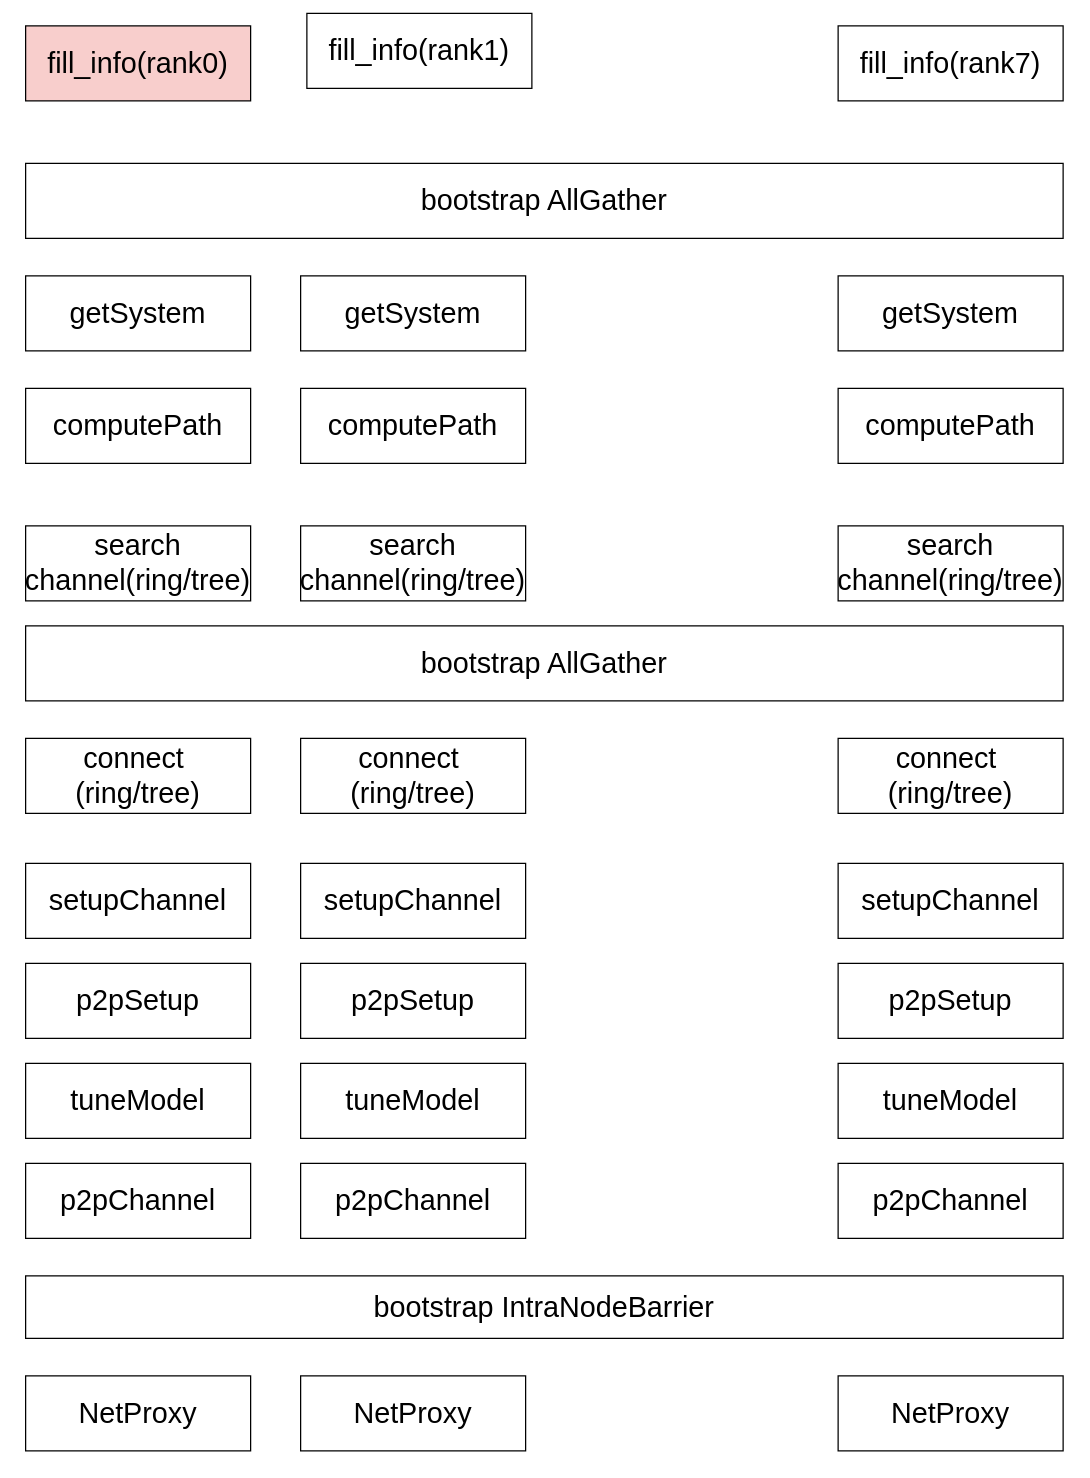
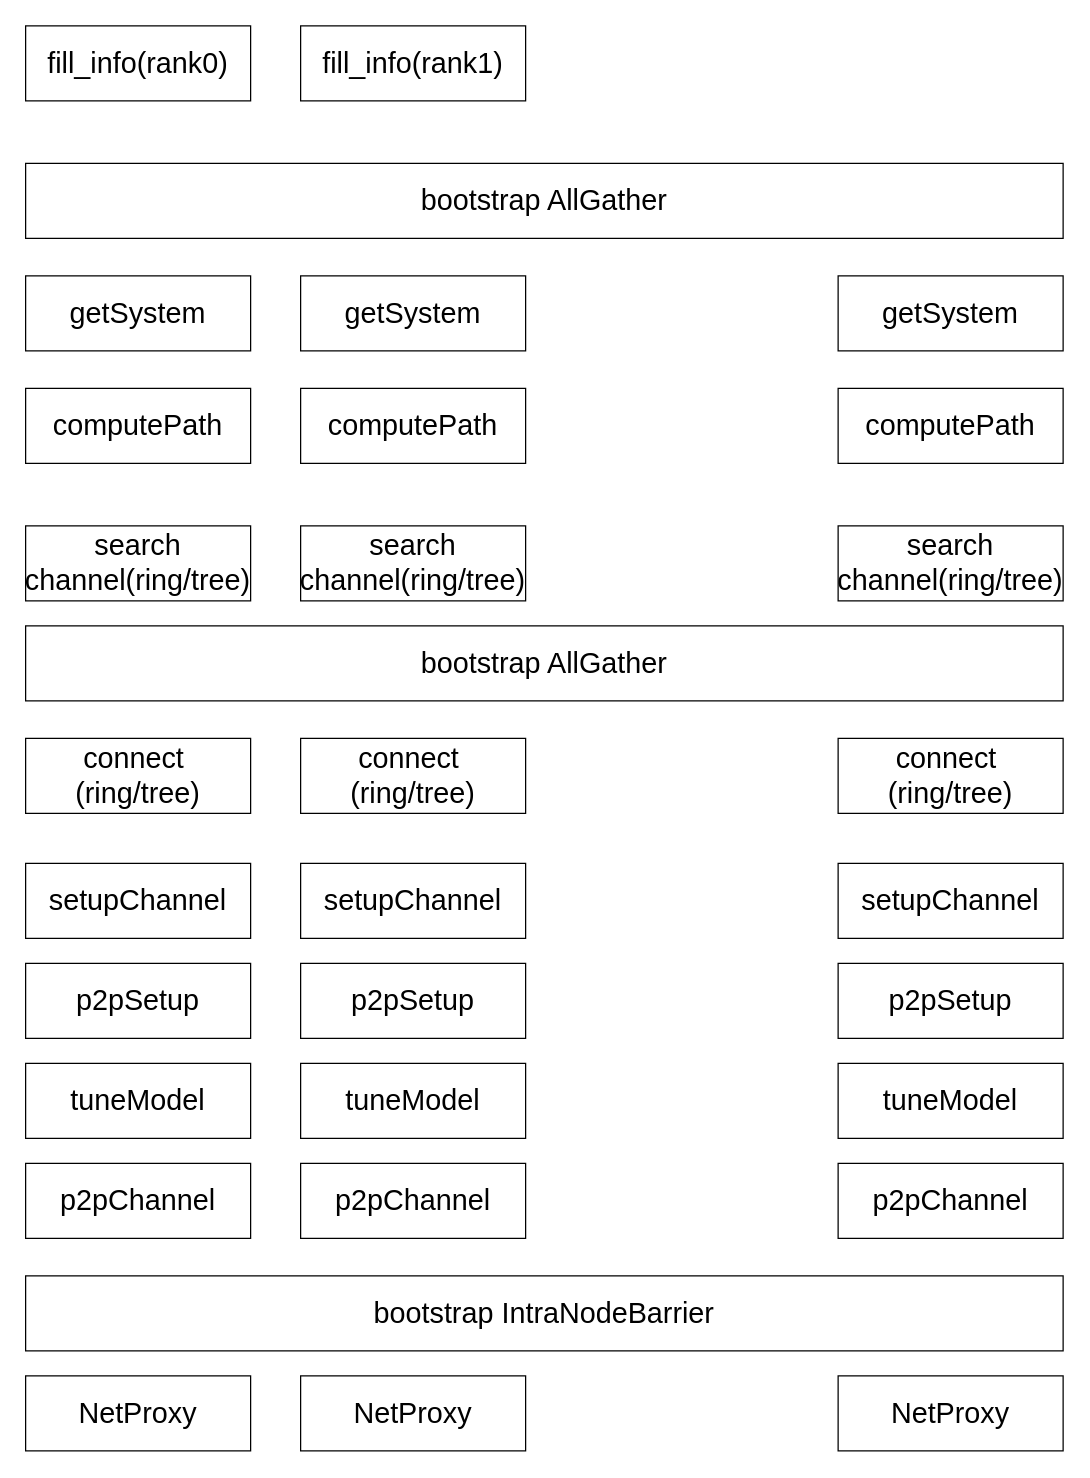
- <mxCell id="3" value="&lt;font style=&quot;font-size: 23px&quot;&gt;fill_info(rank1)&lt;/font&gt;" style="rounded=0;whiteSpace=wrap;html=1;" parent="1" vertex="1"><mxGeometry x="245" y="10" width="180" height="60" as="geometry" /></mxCell>
+ <mxCell id="3" value="&lt;font style=&quot;font-size: 23px&quot;&gt;fill_info(rank1)&lt;/font&gt;" style="rounded=0;whiteSpace=wrap;html=1;" parent="1" vertex="1"><mxGeometry x="240" y="20" width="180" height="60" as="geometry" /></mxCell>
- <mxCell id="2" value="&lt;font style=&quot;font-size: 23px&quot;&gt;fill_info(rank0)&lt;/font&gt;" style="rounded=0;whiteSpace=wrap;html=1;fillColor=#f8cecc;" parent="1" vertex="1"><mxGeometry x="20" y="20" width="180" height="60" as="geometry" /></mxCell>
+ <mxCell id="2" value="&lt;font style=&quot;font-size: 23px&quot;&gt;fill_info(rank0)&lt;/font&gt;" style="rounded=0;whiteSpace=wrap;html=1;" parent="1" vertex="1"><mxGeometry x="20" y="20" width="180" height="60" as="geometry" /></mxCell>
- <mxCell id="4" value="&lt;font style=&quot;font-size: 23px&quot;&gt;fill_info(rank7)&lt;/font&gt;" style="rounded=0;whiteSpace=wrap;html=1;" parent="1" vertex="1"><mxGeometry x="670" y="20" width="180" height="60" as="geometry" /></mxCell>
- <mxCell id="27" value="&lt;font style=&quot;font-size: 23px&quot;&gt;bootstrap IntraNodeBarrier&lt;/font&gt;" style="rounded=0;whiteSpace=wrap;html=1;" parent="1" vertex="1"><mxGeometry x="20" y="1020" width="830" height="50" as="geometry" /></mxCell>
+ <mxCell id="27" value="&lt;font style=&quot;font-size: 23px&quot;&gt;bootstrap IntraNodeBarrier&lt;/font&gt;" style="rounded=0;whiteSpace=wrap;html=1;" parent="1" vertex="1"><mxGeometry x="20" y="1020" width="830" height="60" as="geometry" /></mxCell>
